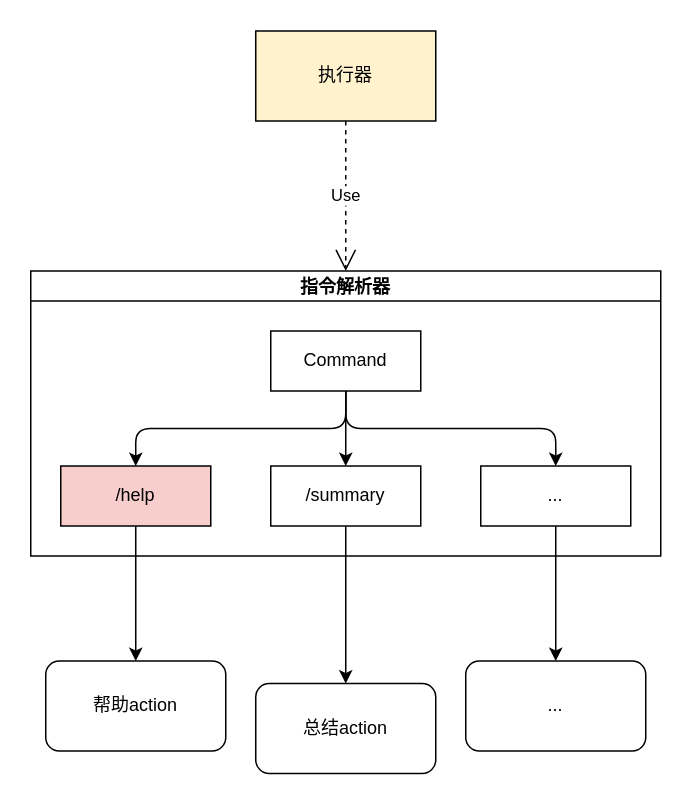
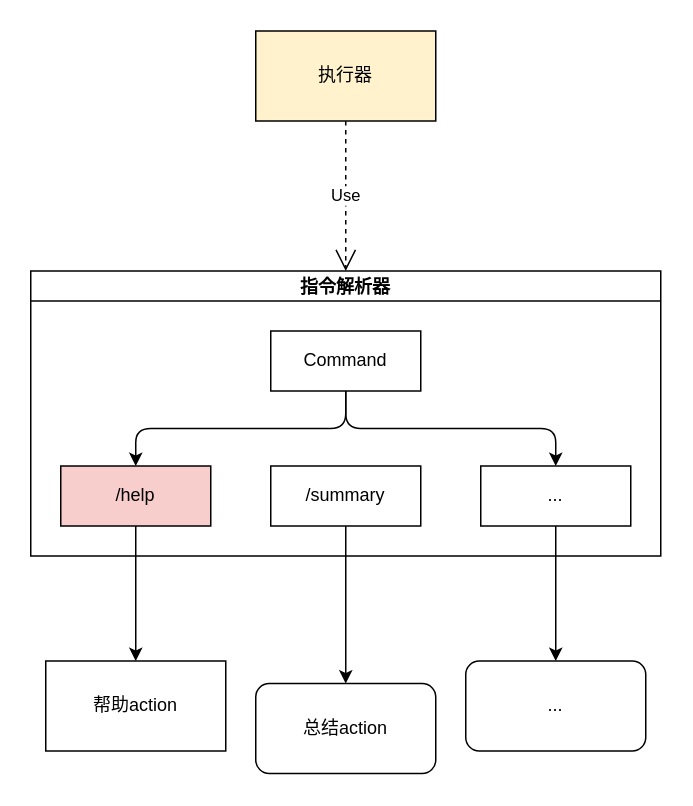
- <mxCell id="7" value="" style="edgeStyle=elbowEdgeStyle;elbow=vertical;html=1;rounded=1;curved=0;sourcePerimeterSpacing=0;targetPerimeterSpacing=0;startSize=6;endSize=6;" edge="1" parent="2" source="3" target="6"><mxGeometry relative="1" as="geometry" /></mxCell>
- <mxCell id="12" value="帮助action" style="rounded=1;whiteSpace=wrap;html=1;" vertex="1" parent="1"><mxGeometry x="30" y="440" width="120" height="60" as="geometry" /></mxCell>
+ <mxCell id="12" value="帮助action" style="whiteSpace=wrap;html=1;rounded=0;" vertex="1" parent="1"><mxGeometry x="30" y="440" width="120" height="60" as="geometry" /></mxCell>
